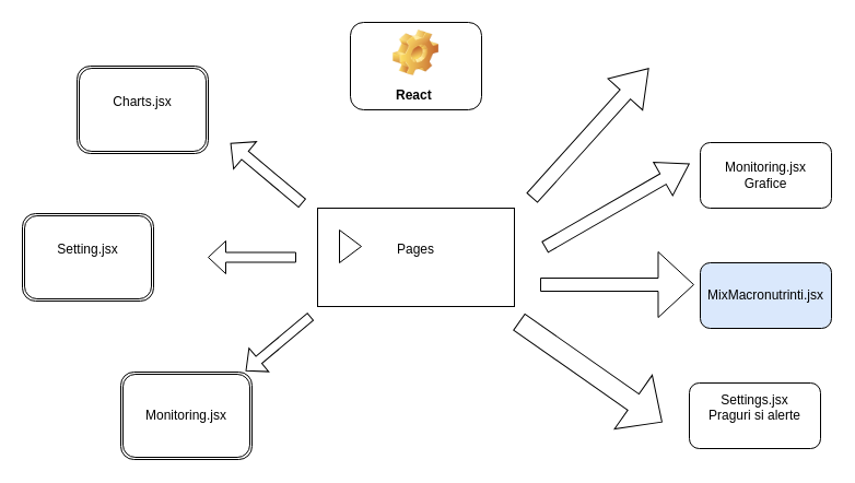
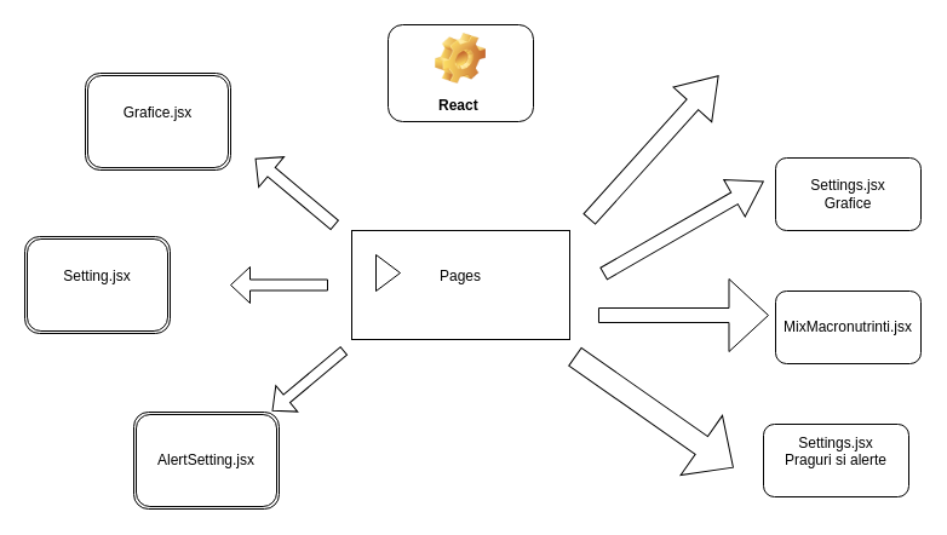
- <mxCell id="14" value="Charts.jsx&lt;div&gt;&lt;br&gt;&lt;/div&gt;" style="shape=ext;double=1;rounded=1;whiteSpace=wrap;html=1;" vertex="1" parent="1"><mxGeometry x="70" y="60" width="120" height="80" as="geometry" /></mxCell>
+ <mxCell id="14" value="Grafice.jsx&lt;div&gt;&lt;br&gt;&lt;/div&gt;" style="shape=ext;double=1;rounded=1;whiteSpace=wrap;html=1;" vertex="1" parent="1"><mxGeometry x="70" y="60" width="120" height="80" as="geometry" /></mxCell>
- <mxCell id="3" value="Monitoring.jsx&lt;div&gt;Grafice&lt;/div&gt;" style="rounded=1;whiteSpace=wrap;html=1;" vertex="1" parent="1"><mxGeometry x="640" y="130" width="120" height="60" as="geometry" /></mxCell>
+ <mxCell id="3" value="Settings.jsx&lt;div&gt;Grafice&lt;/div&gt;" style="rounded=1;whiteSpace=wrap;html=1;" vertex="1" parent="1"><mxGeometry x="640" y="130" width="120" height="60" as="geometry" /></mxCell>
- <mxCell id="4" value="MixMacronutrinti.jsx" style="rounded=1;whiteSpace=wrap;html=1;fillColor=#dae8fc;" vertex="1" parent="1"><mxGeometry x="640" y="240" width="120" height="60" as="geometry" /></mxCell>
+ <mxCell id="4" value="MixMacronutrinti.jsx" style="rounded=1;whiteSpace=wrap;html=1;" vertex="1" parent="1"><mxGeometry x="640" y="240" width="120" height="60" as="geometry" /></mxCell>
- <mxCell id="16" value="Monitoring.jsx" style="shape=ext;double=1;rounded=1;whiteSpace=wrap;html=1;" vertex="1" parent="1"><mxGeometry x="110" y="340" width="120" height="80" as="geometry" /></mxCell>
+ <mxCell id="16" value="AlertSetting.jsx" style="shape=ext;double=1;rounded=1;whiteSpace=wrap;html=1;" vertex="1" parent="1"><mxGeometry x="110" y="340" width="120" height="80" as="geometry" /></mxCell>
